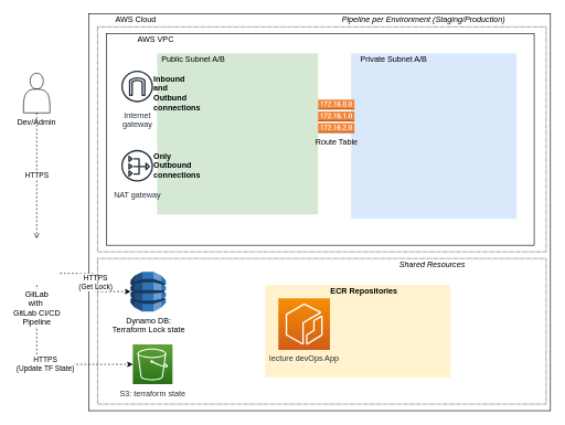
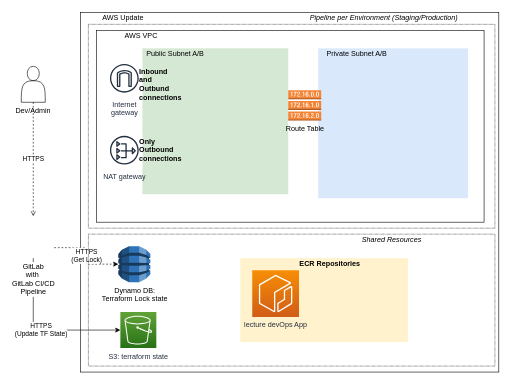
- <mxCell id="14" value="AWS Cloud" style="text;html=1;strokeColor=none;fillColor=none;align=center;verticalAlign=middle;whiteSpace=wrap;rounded=0;" vertex="1" parent="1"><mxGeometry x="160.25" y="20" width="90" height="20" as="geometry" /></mxCell>
+ <mxCell id="14" value="AWS Update" style="text;html=1;strokeColor=none;fillColor=none;align=center;verticalAlign=middle;whiteSpace=wrap;rounded=0;" vertex="1" parent="1"><mxGeometry x="160.25" y="20" width="90" height="20" as="geometry" /></mxCell>
- <mxCell id="12" value="HTTPS&lt;br&gt;(Update TF State)" style="edgeStyle=orthogonalEdgeStyle;rounded=0;orthogonalLoop=1;jettySize=auto;html=1;exitX=0.5;exitY=1;exitDx=0;exitDy=0;entryX=0;entryY=0.5;entryDx=0;entryDy=0;entryPerimeter=0;dashed=1;" edge="1" parent="1" source="13" target="15"><mxGeometry relative="1" as="geometry" /></mxCell>
+ <mxCell id="12" value="HTTPS&lt;br&gt;(Update TF State)" style="edgeStyle=orthogonalEdgeStyle;rounded=0;orthogonalLoop=1;jettySize=auto;html=1;exitX=0.5;exitY=1;exitDx=0;exitDy=0;entryX=0;entryY=0.5;entryDx=0;entryDy=0;entryPerimeter=0;dashed=0;" edge="1" parent="1" source="13" target="15"><mxGeometry relative="1" as="geometry" /></mxCell>
